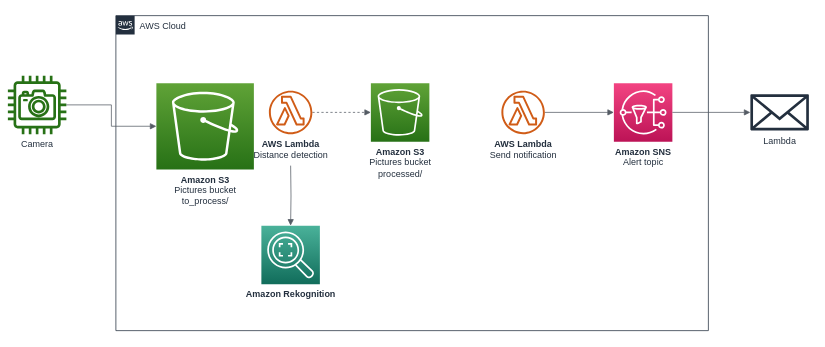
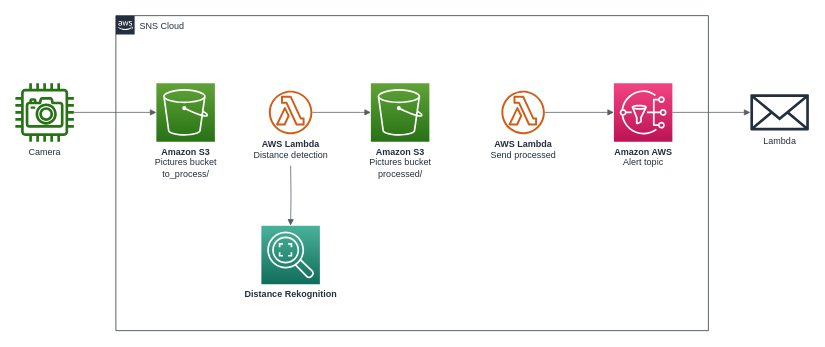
- <mxCell id="2" value="AWS Cloud" style="points=[[0,0],[0.25,0],[0.5,0],[0.75,0],[1,0],[1,0.25],[1,0.5],[1,0.75],[1,1],[0.75,1],[0.5,1],[0.25,1],[0,1],[0,0.75],[0,0.5],[0,0.25]];outlineConnect=0;gradientColor=none;html=1;whiteSpace=wrap;fontSize=12;fontStyle=0;shape=mxgraph.aws4.group;grIcon=mxgraph.aws4.group_aws_cloud_alt;strokeColor=#232F3E;fillColor=none;verticalAlign=top;align=left;spacingLeft=30;fontColor=#232F3E;dashed=0;" parent="1" vertex="1"><mxGeometry x="154" y="20" width="790" height="420" as="geometry" /></mxCell>
+ <mxCell id="2" value="SNS Cloud" style="points=[[0,0],[0.25,0],[0.5,0],[0.75,0],[1,0],[1,0.25],[1,0.5],[1,0.75],[1,1],[0.75,1],[0.5,1],[0.25,1],[0,1],[0,0.75],[0,0.5],[0,0.25]];outlineConnect=0;gradientColor=none;html=1;whiteSpace=wrap;fontSize=12;fontStyle=0;shape=mxgraph.aws4.group;grIcon=mxgraph.aws4.group_aws_cloud_alt;strokeColor=#232F3E;fillColor=none;verticalAlign=top;align=left;spacingLeft=30;fontColor=#232F3E;dashed=0;" parent="1" vertex="1"><mxGeometry x="154" y="20" width="790" height="420" as="geometry" /></mxCell>
- <mxCell id="5" value="Camera" style="outlineConnect=0;fontColor=#232F3E;gradientColor=none;fillColor=#277116;strokeColor=none;dashed=0;verticalLabelPosition=bottom;verticalAlign=top;align=center;html=1;fontSize=12;fontStyle=0;aspect=fixed;pointerEvents=1;shape=mxgraph.aws4.camera;" parent="1" vertex="1"><mxGeometry x="10" y="100" width="78" height="78" as="geometry" /></mxCell>
+ <mxCell id="5" value="Camera" style="outlineConnect=0;fontColor=#232F3E;gradientColor=none;fillColor=#277116;strokeColor=none;dashed=0;verticalLabelPosition=bottom;verticalAlign=top;align=center;html=1;fontSize=12;fontStyle=0;aspect=fixed;pointerEvents=1;shape=mxgraph.aws4.camera;" parent="1" vertex="1"><mxGeometry x="20" y="110" width="78" height="78" as="geometry" /></mxCell>
- <mxCell id="8" value="" style="edgeStyle=orthogonalEdgeStyle;html=1;endArrow=block;elbow=vertical;startArrow=none;endFill=1;strokeColor=#545B64;rounded=0;dashed=1;" parent="1" source="10" target="4" edge="1"><mxGeometry width="100" relative="1" as="geometry"><mxPoint x="258" y="60" as="sourcePoint" /><mxPoint x="358" y="60" as="targetPoint" /></mxGeometry></mxCell>
+ <mxCell id="8" value="" style="edgeStyle=orthogonalEdgeStyle;html=1;endArrow=block;elbow=vertical;startArrow=none;endFill=1;strokeColor=#545B64;rounded=0;" parent="1" source="10" target="4" edge="1"><mxGeometry width="100" relative="1" as="geometry"><mxPoint x="258" y="60" as="sourcePoint" /><mxPoint x="358" y="60" as="targetPoint" /></mxGeometry></mxCell>
- <mxCell id="3" value="&lt;b&gt;Amazon S3&lt;/b&gt;&lt;br&gt;Pictures bucket&lt;br&gt;to_process/" style="outlineConnect=0;fontColor=#232F3E;gradientColor=#60A337;gradientDirection=north;fillColor=#277116;strokeColor=#ffffff;dashed=0;verticalLabelPosition=bottom;verticalAlign=top;align=center;html=1;fontSize=12;fontStyle=0;aspect=fixed;shape=mxgraph.aws4.resourceIcon;resIcon=mxgraph.aws4.s3;" parent="1" vertex="1"><mxGeometry x="208" y="110" width="130" height="115" as="geometry" /></mxCell>
+ <mxCell id="3" value="&lt;b&gt;Amazon S3&lt;/b&gt;&lt;br&gt;Pictures bucket&lt;br&gt;to_process/" style="outlineConnect=0;fontColor=#232F3E;gradientColor=#60A337;gradientDirection=north;fillColor=#277116;strokeColor=#ffffff;dashed=0;verticalLabelPosition=bottom;verticalAlign=top;align=center;html=1;fontSize=12;fontStyle=0;aspect=fixed;shape=mxgraph.aws4.resourceIcon;resIcon=mxgraph.aws4.s3;" parent="1" vertex="1"><mxGeometry x="208" y="110" width="78" height="78" as="geometry" /></mxCell>
- <mxCell id="11" value="&lt;b&gt;AWS Lambda&lt;/b&gt;&lt;br&gt;Send notification" style="outlineConnect=0;fontColor=#232F3E;gradientColor=none;fillColor=#D05C17;strokeColor=none;dashed=0;verticalLabelPosition=bottom;verticalAlign=top;align=center;html=1;fontSize=12;fontStyle=0;aspect=fixed;pointerEvents=1;shape=mxgraph.aws4.lambda_function;" parent="1" vertex="1"><mxGeometry x="668" y="120" width="58" height="58" as="geometry" /></mxCell>
+ <mxCell id="11" value="&lt;b&gt;AWS Lambda&lt;/b&gt;&lt;br&gt;Send processed" style="outlineConnect=0;fontColor=#232F3E;gradientColor=none;fillColor=#D05C17;strokeColor=none;dashed=0;verticalLabelPosition=bottom;verticalAlign=top;align=center;html=1;fontSize=12;fontStyle=0;aspect=fixed;pointerEvents=1;shape=mxgraph.aws4.lambda_function;" parent="1" vertex="1"><mxGeometry x="668" y="120" width="58" height="58" as="geometry" /></mxCell>
- <mxCell id="7" value="&lt;b&gt;Amazon SNS&lt;/b&gt;&lt;br&gt;Alert topic" style="outlineConnect=0;fontColor=#232F3E;gradientColor=#F34482;gradientDirection=north;fillColor=#BC1356;strokeColor=#ffffff;dashed=0;verticalLabelPosition=bottom;verticalAlign=top;align=center;html=1;fontSize=12;fontStyle=0;aspect=fixed;shape=mxgraph.aws4.resourceIcon;resIcon=mxgraph.aws4.sns;" parent="1" vertex="1"><mxGeometry x="818" y="110" width="78" height="78" as="geometry" /></mxCell>
+ <mxCell id="7" value="&lt;b&gt;Amazon AWS&lt;/b&gt;&lt;br&gt;Alert topic" style="outlineConnect=0;fontColor=#232F3E;gradientColor=#F34482;gradientDirection=north;fillColor=#BC1356;strokeColor=#ffffff;dashed=0;verticalLabelPosition=bottom;verticalAlign=top;align=center;html=1;fontSize=12;fontStyle=0;aspect=fixed;shape=mxgraph.aws4.resourceIcon;resIcon=mxgraph.aws4.sns;" parent="1" vertex="1"><mxGeometry x="818" y="110" width="78" height="78" as="geometry" /></mxCell>
- <mxCell id="13" value="&lt;b&gt;Amazon Rekognition&lt;br&gt;&lt;/b&gt;" style="outlineConnect=0;fontColor=#232F3E;gradientColor=#4AB29A;gradientDirection=north;fillColor=#116D5B;strokeColor=#ffffff;dashed=0;verticalLabelPosition=bottom;verticalAlign=top;align=center;html=1;fontSize=12;fontStyle=0;aspect=fixed;shape=mxgraph.aws4.resourceIcon;resIcon=mxgraph.aws4.rekognition_2;" parent="1" vertex="1"><mxGeometry x="348" y="300" width="78" height="78" as="geometry" /></mxCell>
+ <mxCell id="13" value="&lt;b&gt;Distance Rekognition&lt;br&gt;&lt;/b&gt;" style="outlineConnect=0;fontColor=#232F3E;gradientColor=#4AB29A;gradientDirection=north;fillColor=#116D5B;strokeColor=#ffffff;dashed=0;verticalLabelPosition=bottom;verticalAlign=top;align=center;html=1;fontSize=12;fontStyle=0;aspect=fixed;shape=mxgraph.aws4.resourceIcon;resIcon=mxgraph.aws4.rekognition_2;" parent="1" vertex="1"><mxGeometry x="348" y="300" width="78" height="78" as="geometry" /></mxCell>
